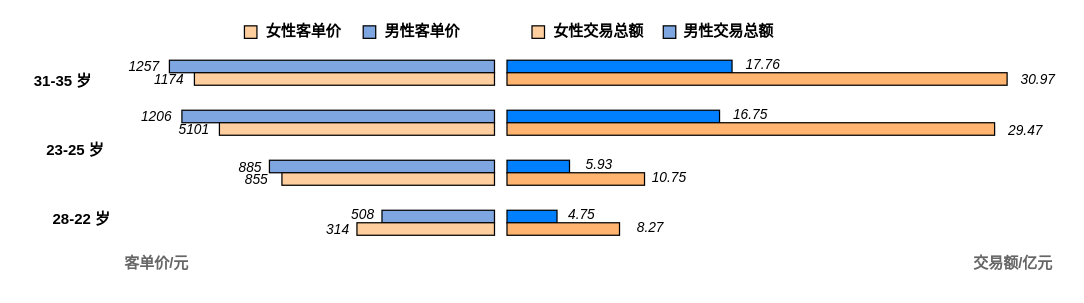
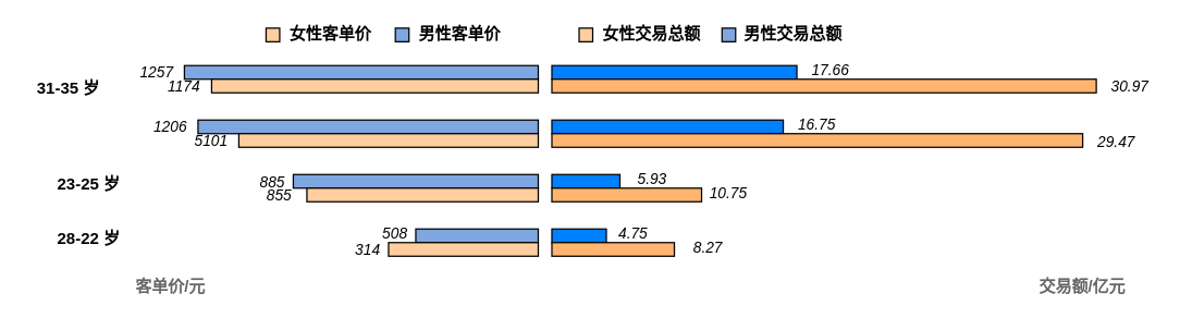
- <mxCell id="37" value="&lt;span&gt;&lt;font style=&quot;font-size: 11px&quot;&gt;17.76&lt;/font&gt;&lt;/span&gt;" style="text;html=1;strokeColor=none;fillColor=none;align=center;verticalAlign=middle;whiteSpace=wrap;rounded=0;fontStyle=2" vertex="1" parent="1"><mxGeometry x="595" y="47.5" width="30" height="7.5" as="geometry" /></mxCell>
+ <mxCell id="37" value="&lt;span&gt;&lt;font style=&quot;font-size: 11px&quot;&gt;17.66&lt;/font&gt;&lt;/span&gt;" style="text;html=1;strokeColor=none;fillColor=none;align=center;verticalAlign=middle;whiteSpace=wrap;rounded=0;fontStyle=2" vertex="1" parent="1"><mxGeometry x="595" y="47.5" width="30" height="7.5" as="geometry" /></mxCell>
- <mxCell id="19" value="23-25 岁" style="text;html=1;strokeColor=none;fillColor=none;align=center;verticalAlign=middle;whiteSpace=wrap;rounded=0;fontStyle=1" vertex="1" parent="1"><mxGeometry x="30" y="112.5" width="60" height="15" as="geometry" /></mxCell>
+ <mxCell id="19" value="23-25 岁" style="text;html=1;strokeColor=none;fillColor=none;align=center;verticalAlign=middle;whiteSpace=wrap;rounded=0;fontStyle=1" vertex="1" parent="1"><mxGeometry y="127.5" width="60" height="15" as="geometry" x="35" /></mxCell>
- <mxCell id="46" value="交易额/亿元" style="text;html=1;strokeColor=none;fillColor=none;align=center;verticalAlign=middle;whiteSpace=wrap;rounded=0;fontStyle=1;fontColor=#666666;" vertex="1" parent="1"><mxGeometry x="775" y="200" width="70" height="20" as="geometry" /></mxCell>
+ <mxCell id="46" value="交易额/亿元" style="text;html=1;strokeColor=none;fillColor=none;align=center;verticalAlign=middle;whiteSpace=wrap;rounded=0;fontStyle=1;fontColor=#666666;" vertex="1" parent="1"><mxGeometry x="760" y="200" width="70" height="20" as="geometry" /></mxCell>
